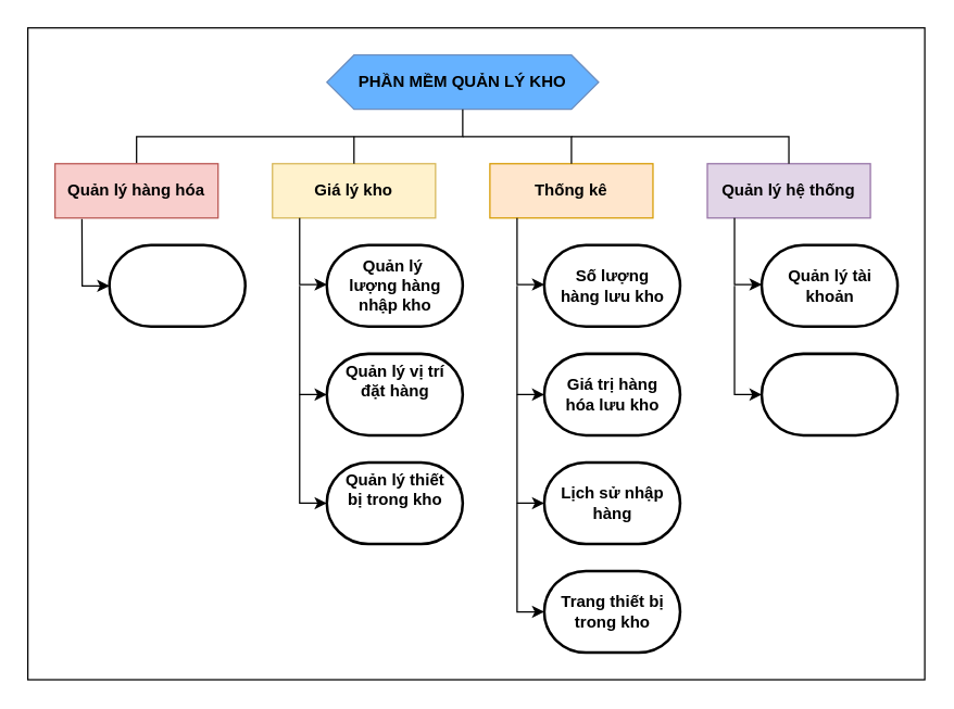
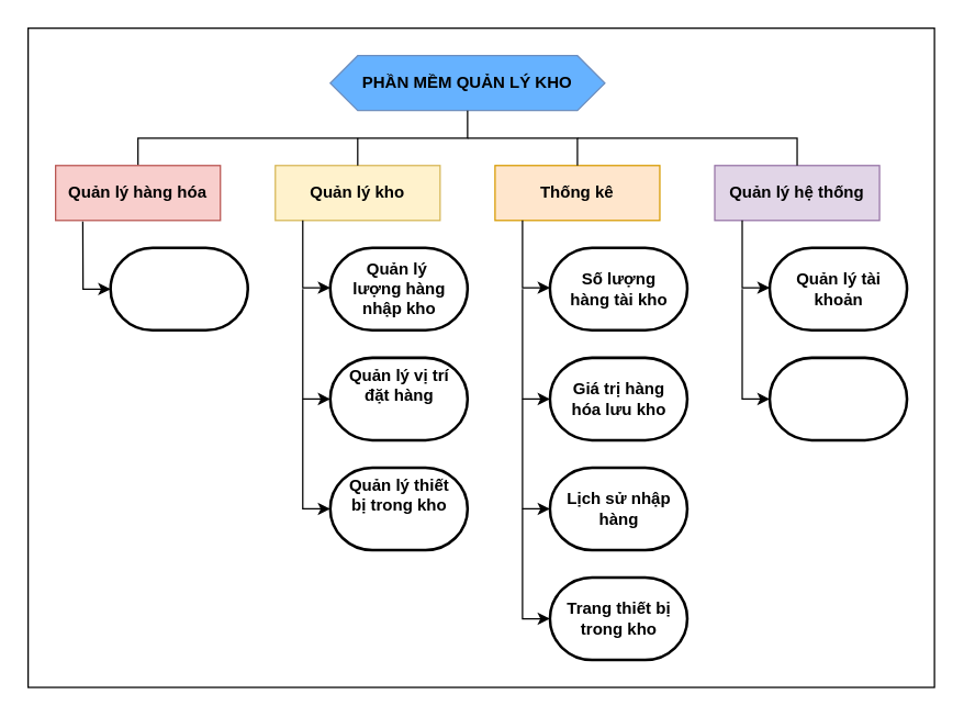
- <mxCell id="10" value="Giá lý kho" style="text;html=1;align=center;verticalAlign=middle;whiteSpace=wrap;rounded=0;fontStyle=1" parent="1" vertex="1"><mxGeometry x="205" y="125" width="110" height="30" as="geometry" /></mxCell>
+ <mxCell id="10" value="Quản lý kho" style="text;html=1;align=center;verticalAlign=middle;whiteSpace=wrap;rounded=0;fontStyle=1" parent="1" vertex="1"><mxGeometry x="205" y="125" width="110" height="30" as="geometry" /></mxCell>
- <mxCell id="23" value="Số lượng hàng lưu&lt;span style=&quot;background-color: initial;&quot;&gt;&amp;nbsp;kho&lt;/span&gt;" style="text;html=1;align=center;verticalAlign=middle;whiteSpace=wrap;rounded=0;fontStyle=1" parent="1" vertex="1"><mxGeometry x="407.5" y="195" width="85" height="30" as="geometry" /></mxCell>
+ <mxCell id="23" value="Số lượng hàng tài&lt;span style=&quot;background-color: initial;&quot;&gt;&amp;nbsp;kho&lt;/span&gt;" style="text;html=1;align=center;verticalAlign=middle;whiteSpace=wrap;rounded=0;fontStyle=1" parent="1" vertex="1"><mxGeometry x="407.5" y="195" width="85" height="30" as="geometry" /></mxCell>
